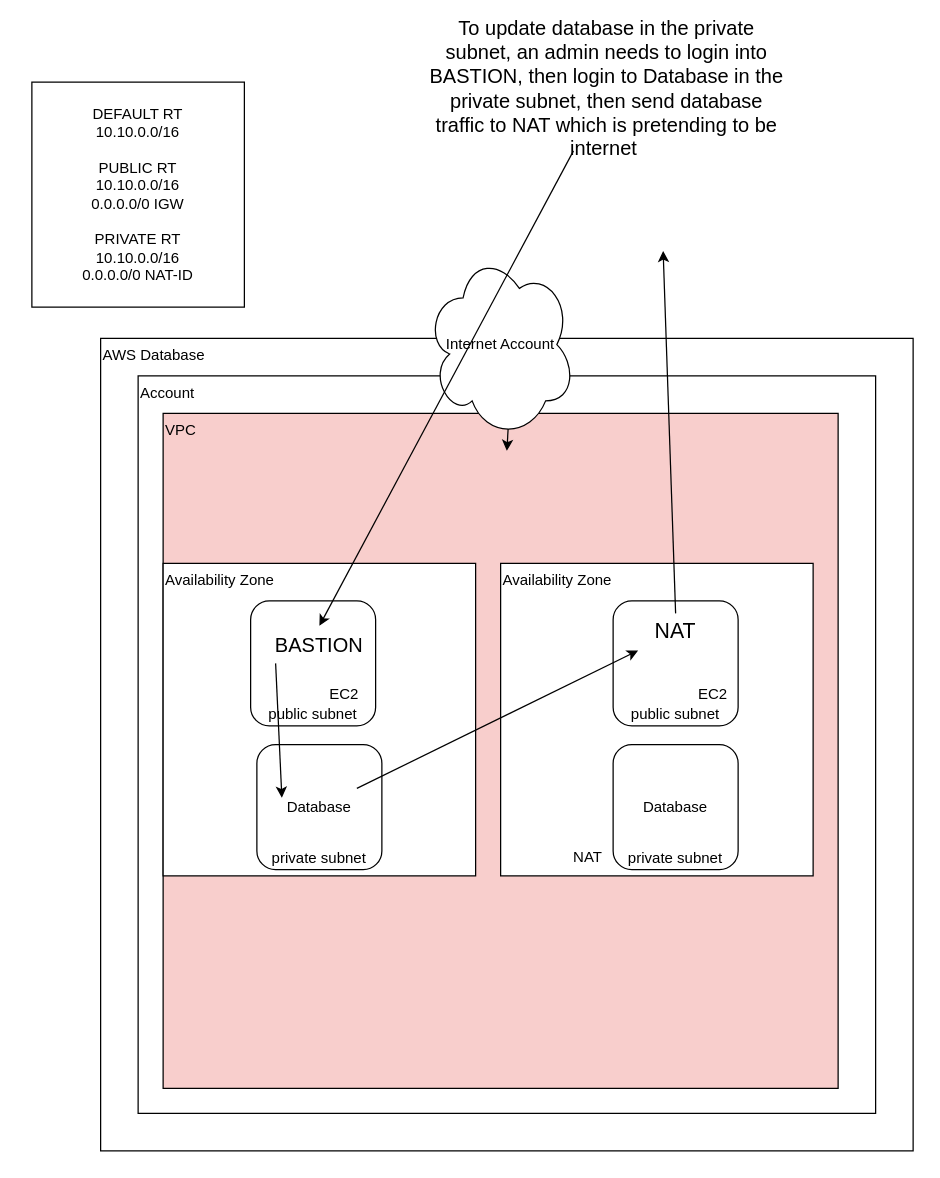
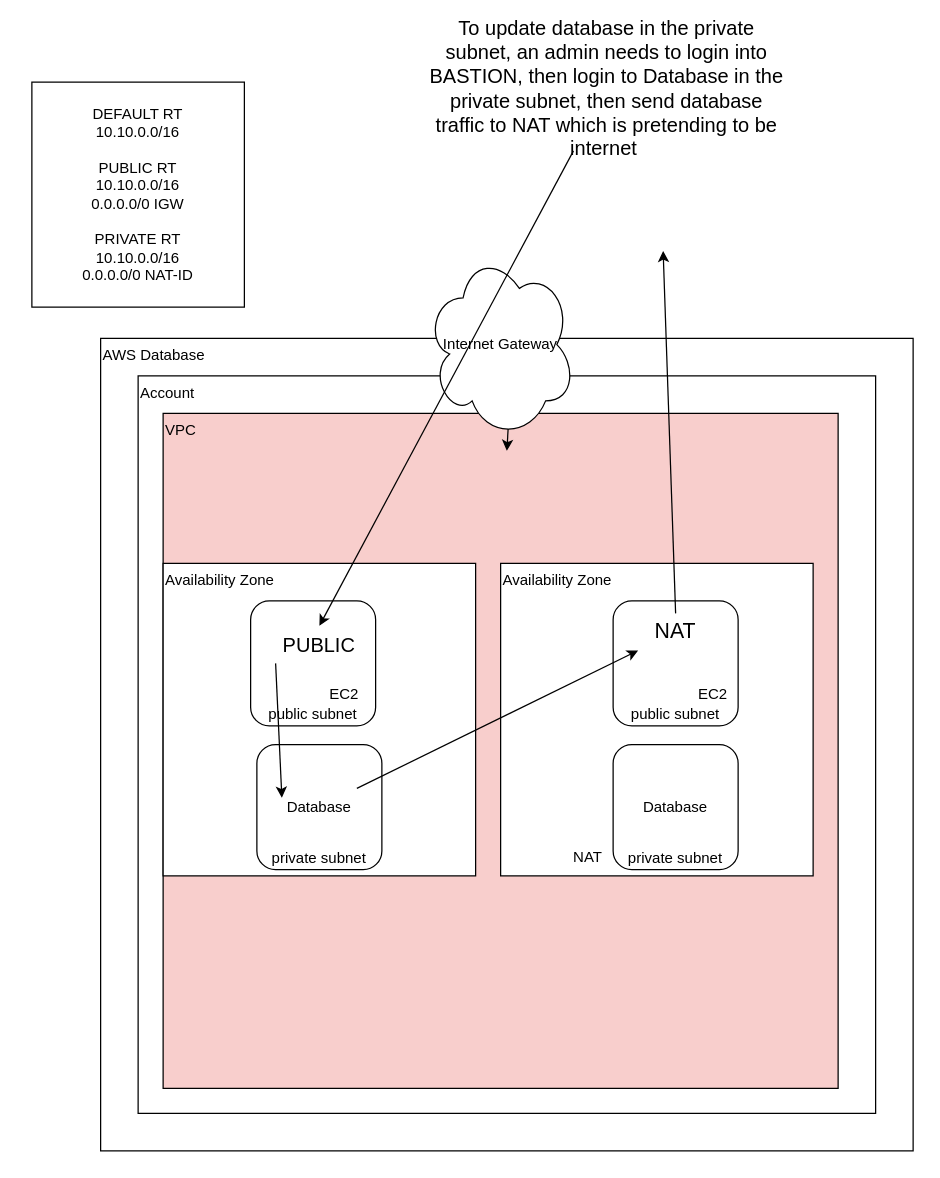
- <mxCell id="11" value="Internet Account&lt;br&gt;" style="ellipse;shape=cloud;whiteSpace=wrap;html=1;rounded=1;" parent="1" vertex="1"><mxGeometry x="340" y="200" width="120" height="150" as="geometry" /></mxCell>
+ <mxCell id="11" value="Internet Gateway&lt;br&gt;" style="ellipse;shape=cloud;whiteSpace=wrap;html=1;rounded=1;" parent="1" vertex="1"><mxGeometry x="340" y="200" width="120" height="150" as="geometry" /></mxCell>
- <mxCell id="24" value="BASTION" style="text;strokeColor=none;align=center;fillColor=none;html=1;verticalAlign=middle;whiteSpace=wrap;rounded=0;fontSize=16;" parent="1" vertex="1"><mxGeometry x="220" y="500" width="70" height="30" as="geometry" /></mxCell>
+ <mxCell id="24" value="PUBLIC" style="text;strokeColor=none;align=center;fillColor=none;html=1;verticalAlign=middle;whiteSpace=wrap;rounded=0;fontSize=16;" parent="1" vertex="1"><mxGeometry x="220" y="500" width="70" height="30" as="geometry" /></mxCell>
